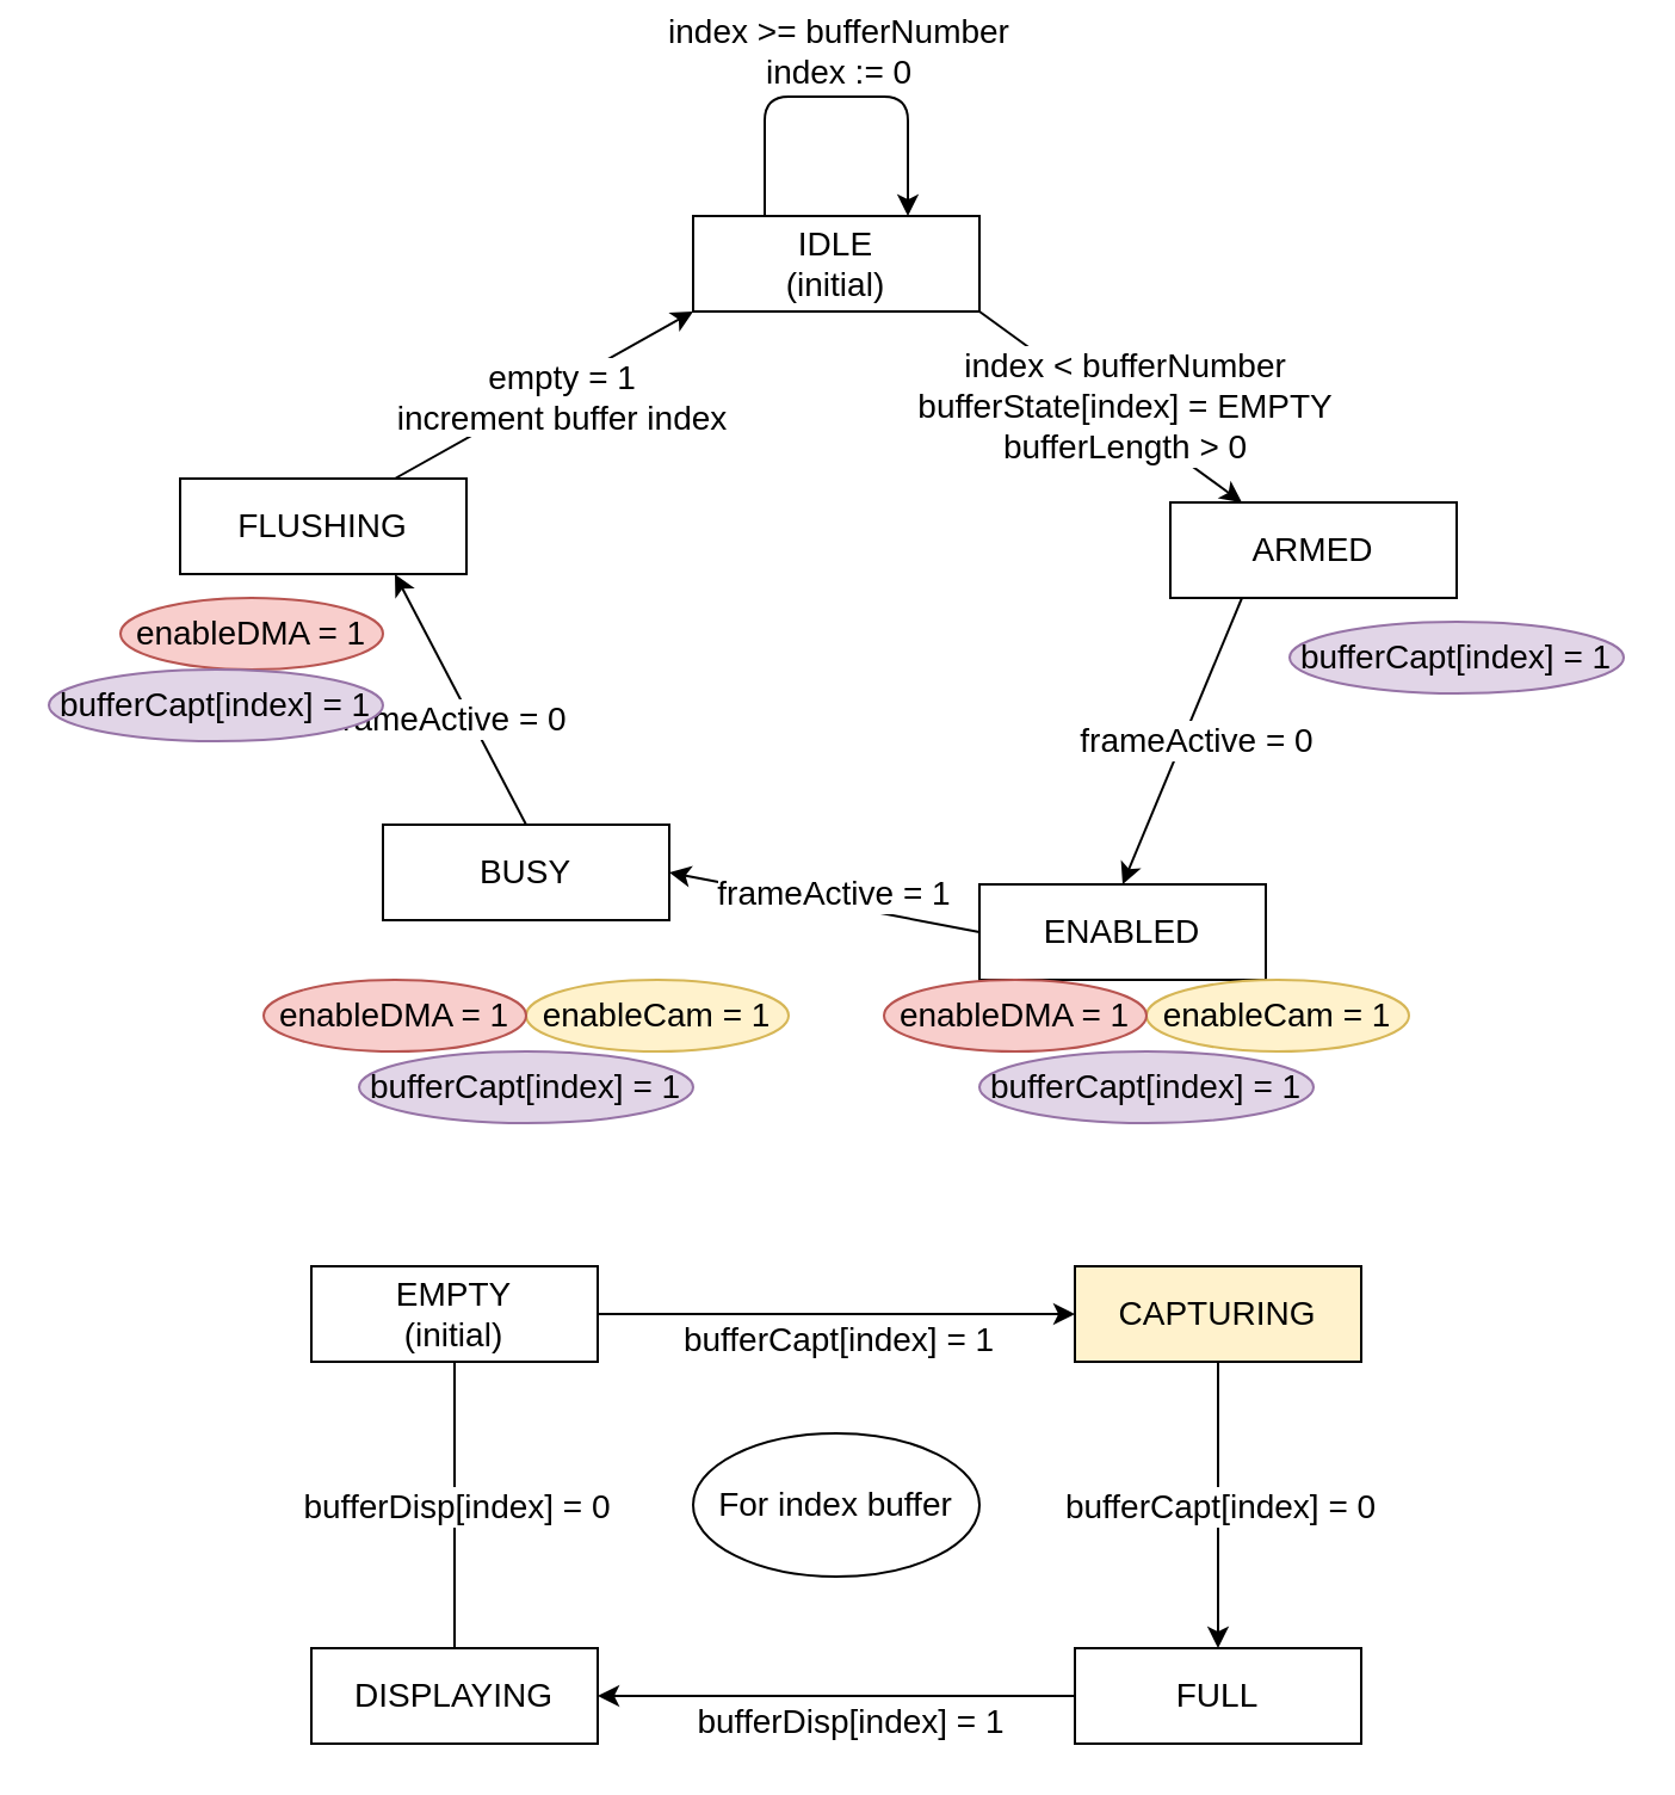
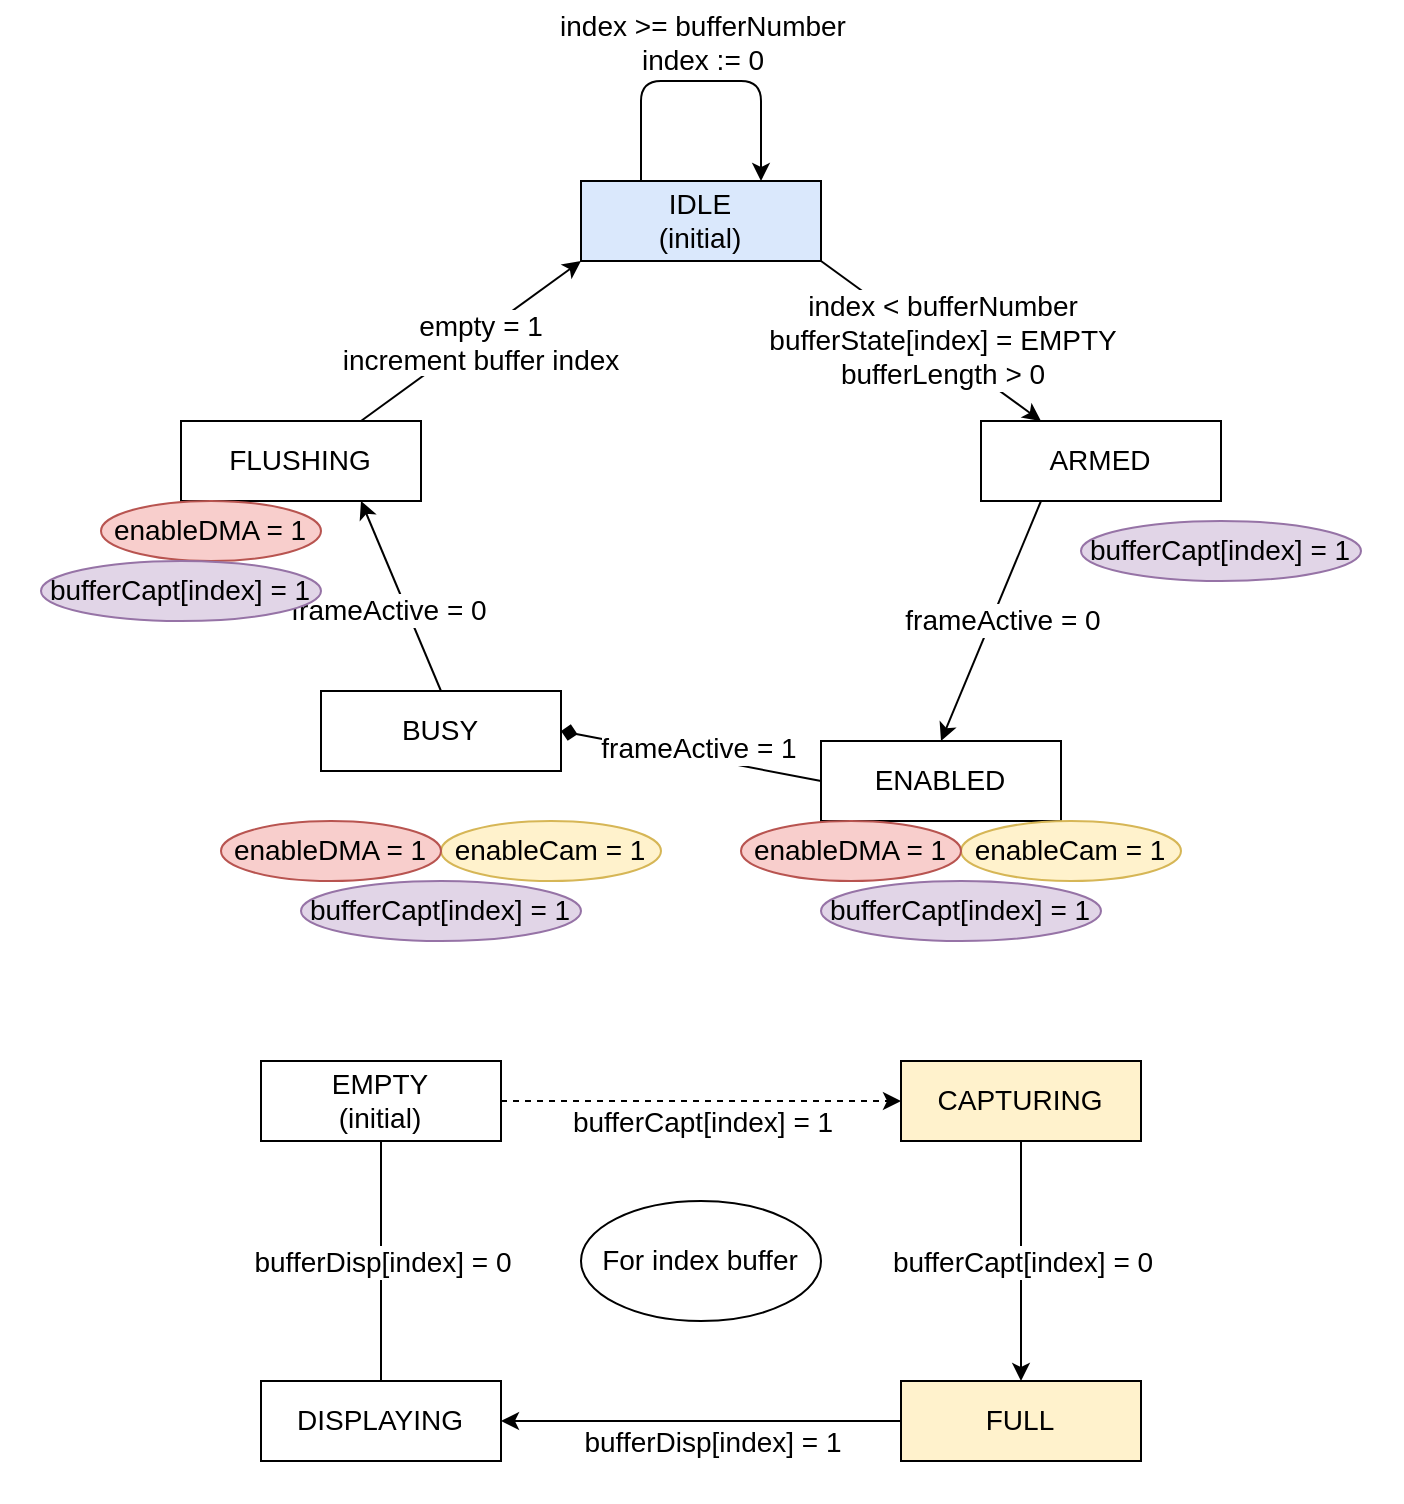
- <mxCell id="2" value="IDLE&lt;br style=&quot;font-size: 14px;&quot;&gt;(initial)" style="rounded=0;whiteSpace=wrap;html=1;fontSize=14;" parent="1" vertex="1"><mxGeometry x="290" y="90" width="120" height="40" as="geometry" /></mxCell>
+ <mxCell id="2" value="IDLE&lt;br style=&quot;font-size: 14px;&quot;&gt;(initial)" style="rounded=0;whiteSpace=wrap;html=1;fontSize=14;fillColor=#dae8fc;" parent="1" vertex="1"><mxGeometry x="290" y="90" width="120" height="40" as="geometry" /></mxCell>
- <mxCell id="4" value="FLUSHING" style="rounded=0;whiteSpace=wrap;html=1;fontSize=14;" parent="1" vertex="1"><mxGeometry x="75" y="200" width="120" height="40" as="geometry" /></mxCell>
+ <mxCell id="4" value="FLUSHING" style="rounded=0;whiteSpace=wrap;html=1;fontSize=14;" parent="1" vertex="1"><mxGeometry x="90" y="210" width="120" height="40" as="geometry" /></mxCell>
- <mxCell id="11" value="" style="endArrow=classic;html=1;fontSize=14;entryX=1;entryY=0.5;entryDx=0;entryDy=0;exitX=0;exitY=0.5;exitDx=0;exitDy=0;" parent="1" source="6" target="5" edge="1"><mxGeometry width="50" height="50" relative="1" as="geometry"><mxPoint x="360" y="320" as="sourcePoint" /><mxPoint x="410" y="270" as="targetPoint" /></mxGeometry></mxCell>
+ <mxCell id="11" value="" style="endArrow=diamond;html=1;fontSize=14;entryX=1;entryY=0.5;entryDx=0;entryDy=0;exitX=0;exitY=0.5;exitDx=0;exitDy=0;" parent="1" source="6" target="5" edge="1"><mxGeometry width="50" height="50" relative="1" as="geometry"><mxPoint x="360" y="320" as="sourcePoint" /><mxPoint x="410" y="270" as="targetPoint" /></mxGeometry></mxCell>
- <mxCell id="29" value="" style="endArrow=classic;html=1;fontSize=14;exitX=1;exitY=0.5;exitDx=0;exitDy=0;entryX=0;entryY=0.5;entryDx=0;entryDy=0;" parent="1" source="25" target="26" edge="1"><mxGeometry width="50" height="50" relative="1" as="geometry"><mxPoint x="330" y="440" as="sourcePoint" /><mxPoint x="380" y="390" as="targetPoint" /></mxGeometry></mxCell>
+ <mxCell id="29" value="" style="endArrow=classic;html=1;fontSize=14;exitX=1;exitY=0.5;exitDx=0;exitDy=0;entryX=0;entryY=0.5;entryDx=0;entryDy=0;dashed=1;" parent="1" source="25" target="26" edge="1"><mxGeometry width="50" height="50" relative="1" as="geometry"><mxPoint x="330" y="440" as="sourcePoint" /><mxPoint x="380" y="390" as="targetPoint" /></mxGeometry></mxCell>
- <mxCell id="27" value="FULL" style="rounded=0;whiteSpace=wrap;html=1;labelBackgroundColor=none;fontSize=14;" parent="1" vertex="1"><mxGeometry x="450" y="690" width="120" height="40" as="geometry" /></mxCell>
+ <mxCell id="27" value="FULL" style="rounded=0;whiteSpace=wrap;html=1;labelBackgroundColor=none;fontSize=14;fillColor=#fff2cc;" parent="1" vertex="1"><mxGeometry x="450" y="690" width="120" height="40" as="geometry" /></mxCell>
